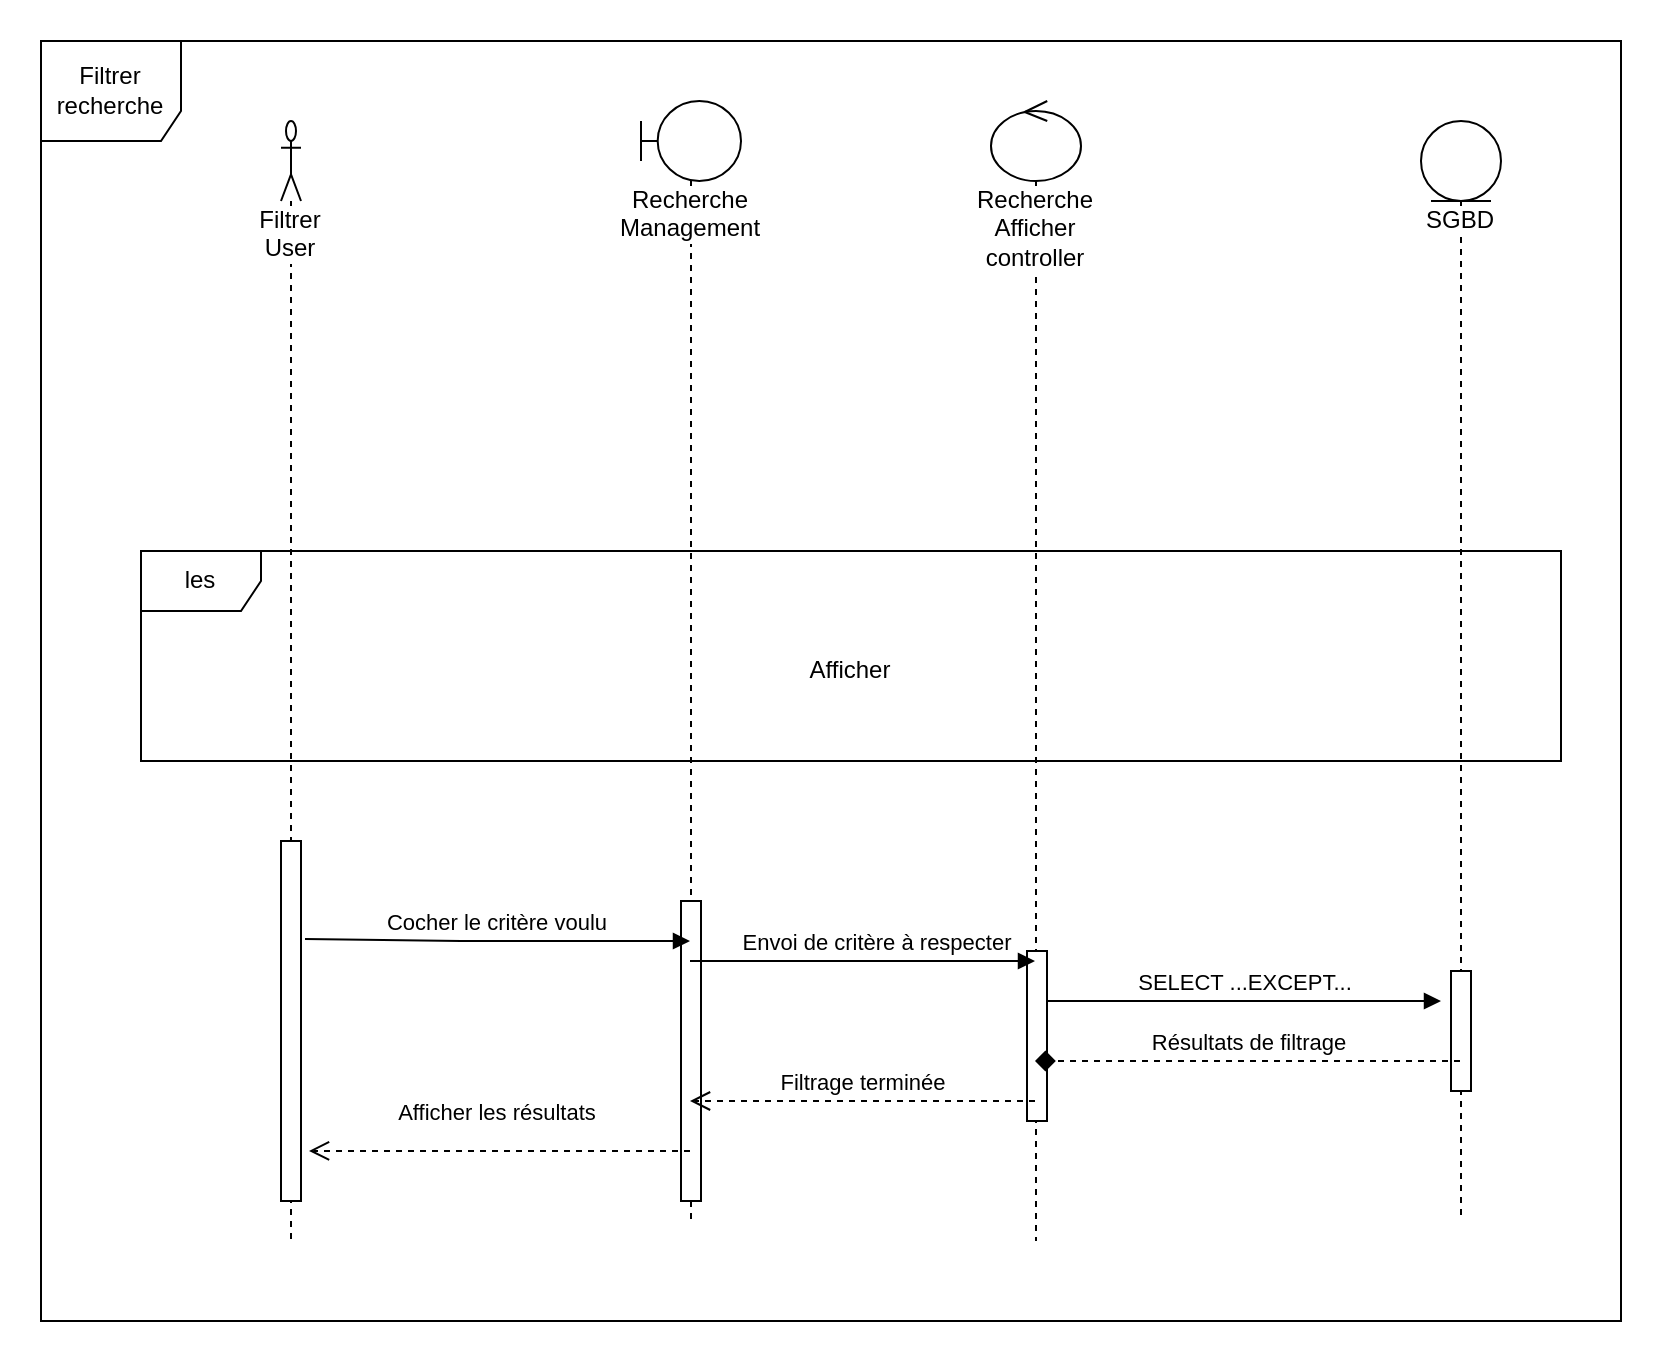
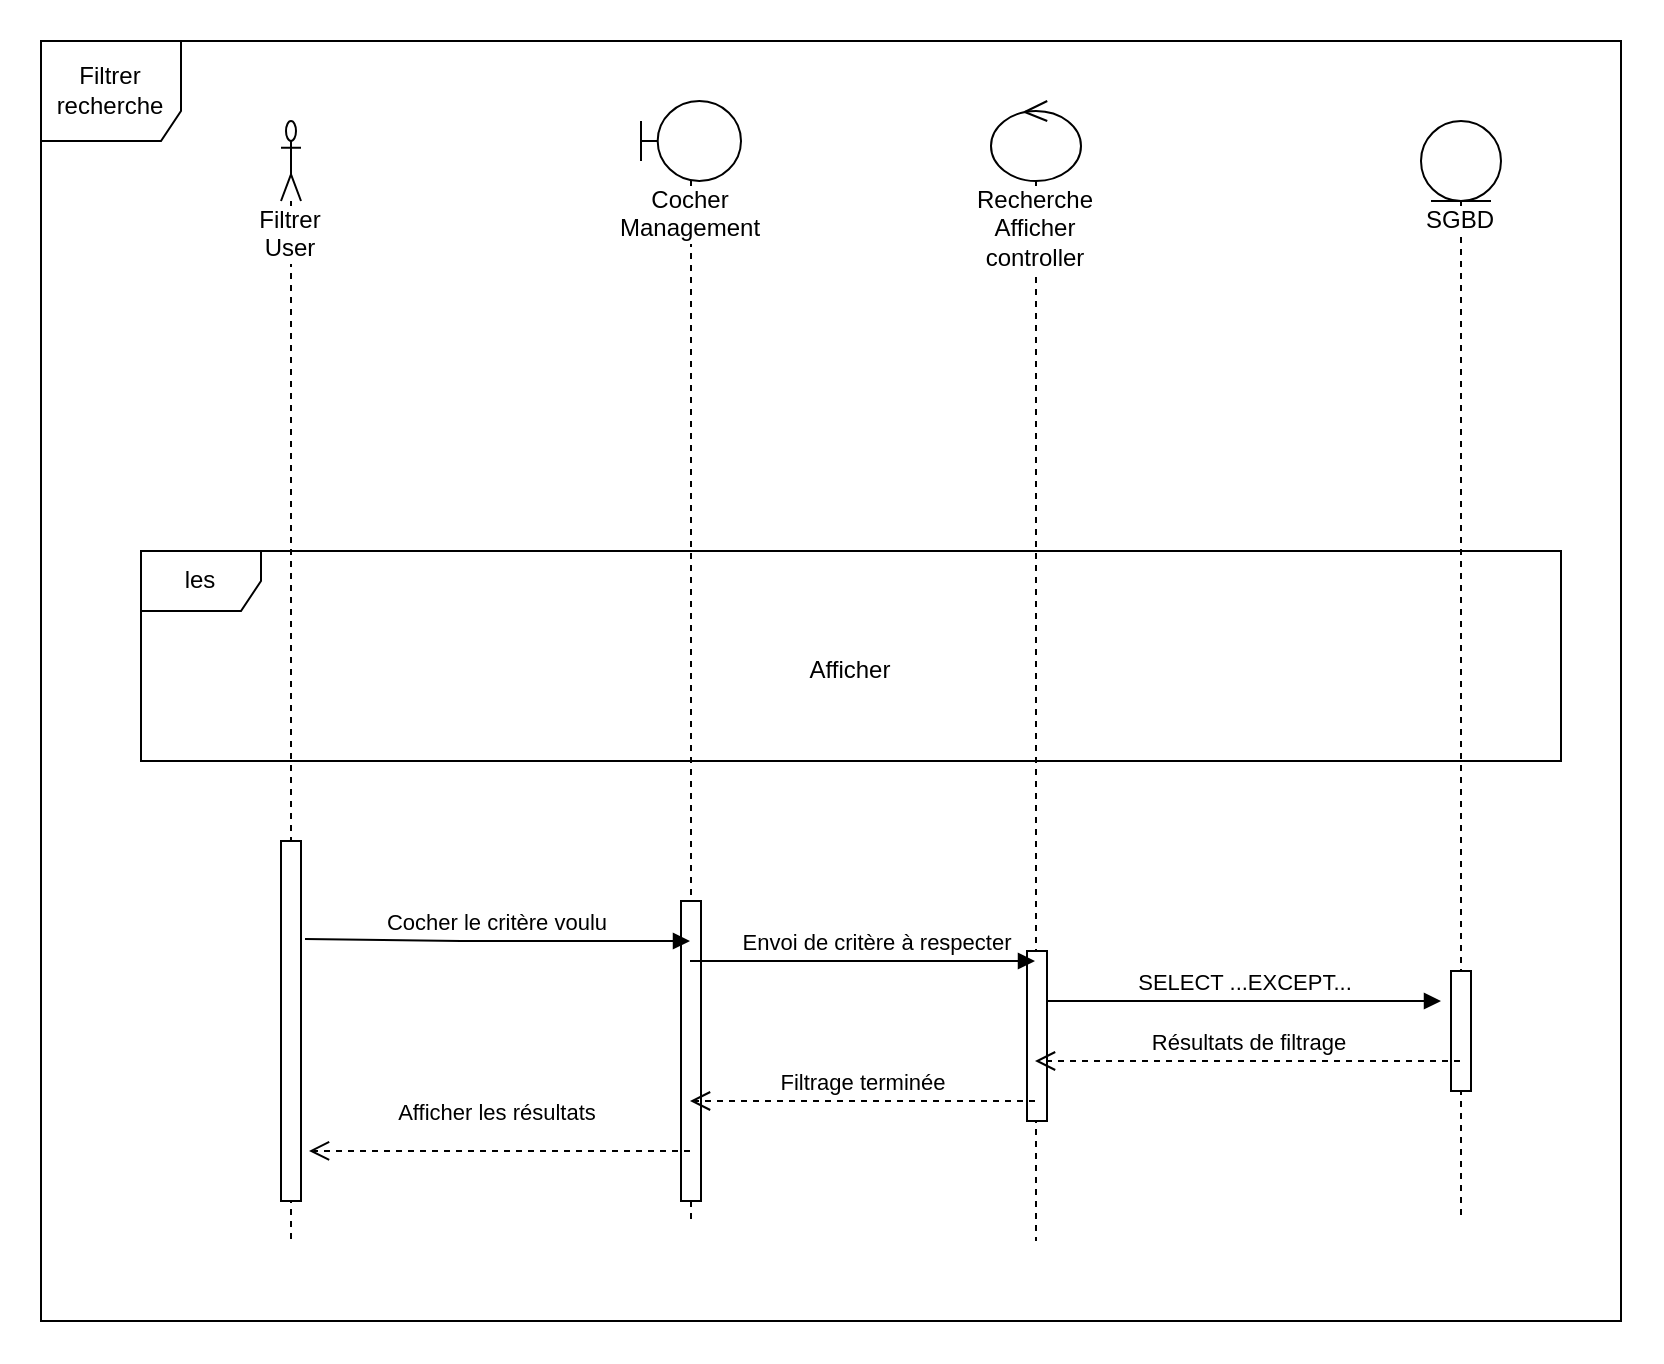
- <mxCell id="3" value="Recherche&lt;br&gt;Management" style="shape=umlLifeline;participant=umlBoundary;perimeter=lifelinePerimeter;whiteSpace=wrap;html=1;container=1;collapsible=0;recursiveResize=0;verticalAlign=top;spacingTop=36;labelBackgroundColor=#ffffff;outlineConnect=0;" parent="1" vertex="1"><mxGeometry x="320" y="50" width="50" height="560" as="geometry" /></mxCell>
+ <mxCell id="3" value="Cocher&lt;br&gt;Management" style="shape=umlLifeline;participant=umlBoundary;perimeter=lifelinePerimeter;whiteSpace=wrap;html=1;container=1;collapsible=0;recursiveResize=0;verticalAlign=top;spacingTop=36;labelBackgroundColor=#ffffff;outlineConnect=0;" parent="1" vertex="1"><mxGeometry x="320" y="50" width="50" height="560" as="geometry" /></mxCell>
- <mxCell id="13" value="Résultats de filtrage" style="html=1;verticalAlign=bottom;endArrow=diamond;dashed=1;endSize=8;" parent="1" source="9" target="7" edge="1"><mxGeometry relative="1" as="geometry"><mxPoint x="730" y="400" as="sourcePoint" /><mxPoint x="650" y="400" as="targetPoint" /><Array as="points"><mxPoint x="650" y="530" /></Array></mxGeometry></mxCell>
+ <mxCell id="13" value="Résultats de filtrage" style="html=1;verticalAlign=bottom;endArrow=open;dashed=1;endSize=8;" parent="1" source="9" target="7" edge="1"><mxGeometry relative="1" as="geometry"><mxPoint x="730" y="400" as="sourcePoint" /><mxPoint x="650" y="400" as="targetPoint" /><Array as="points"><mxPoint x="650" y="530" /></Array></mxGeometry></mxCell>
